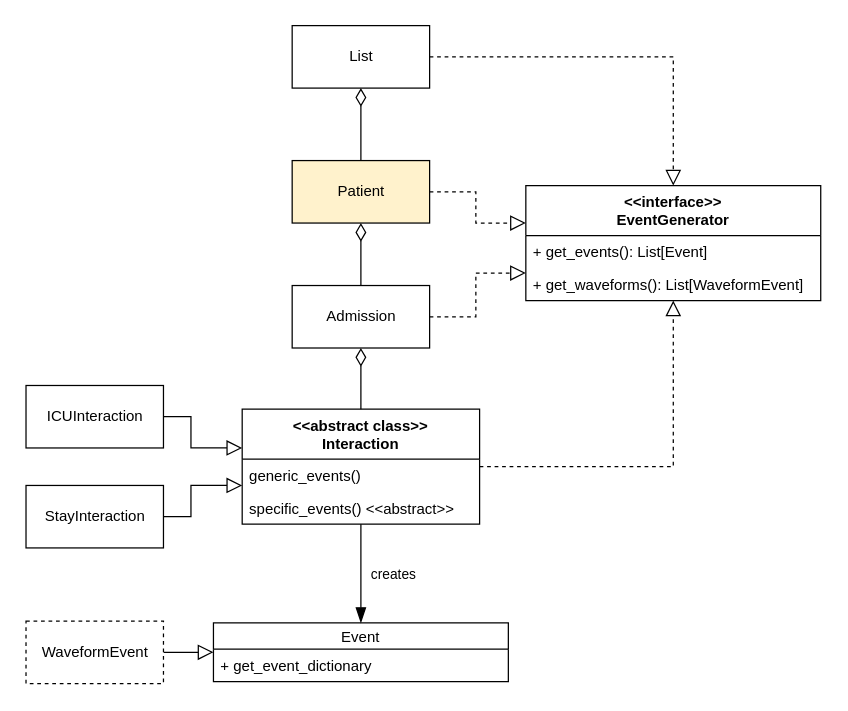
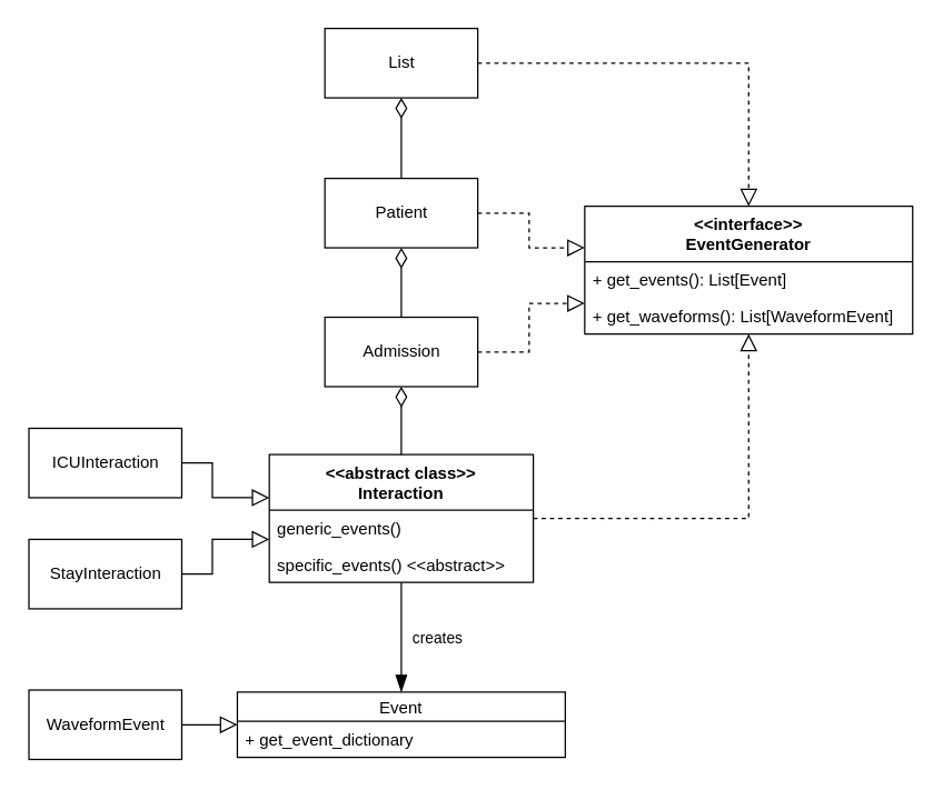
- <mxCell id="8" value="Patient" style="html=1;fillColor=#fff2cc;" vertex="1" parent="1"><mxGeometry x="233" y="128" width="110" height="50" as="geometry" /></mxCell>
+ <mxCell id="8" value="Patient" style="html=1;" vertex="1" parent="1"><mxGeometry x="233" y="128" width="110" height="50" as="geometry" /></mxCell>
- <mxCell id="27" value="WaveformEvent" style="html=1;dashed=1;" vertex="1" parent="1"><mxGeometry x="20" y="496.5" width="110" height="50" as="geometry" /></mxCell>
+ <mxCell id="27" value="WaveformEvent" style="html=1;" vertex="1" parent="1"><mxGeometry x="20" y="496.5" width="110" height="50" as="geometry" /></mxCell>
